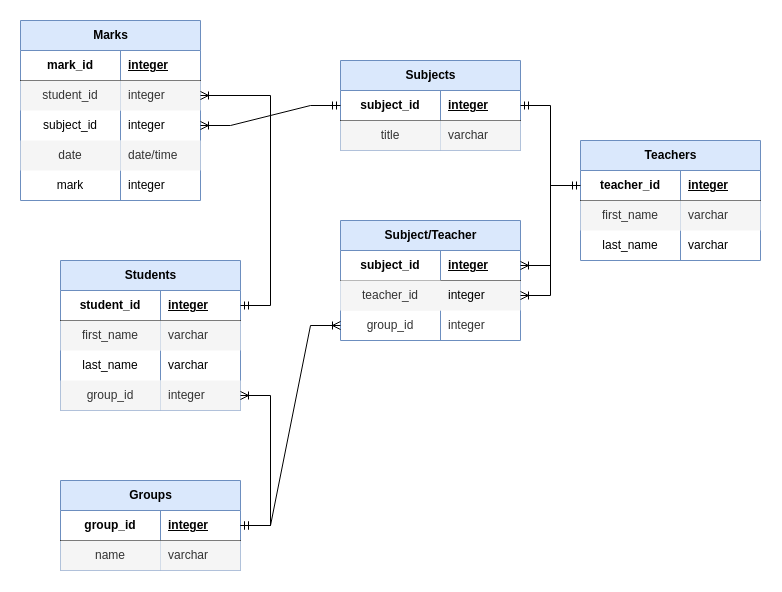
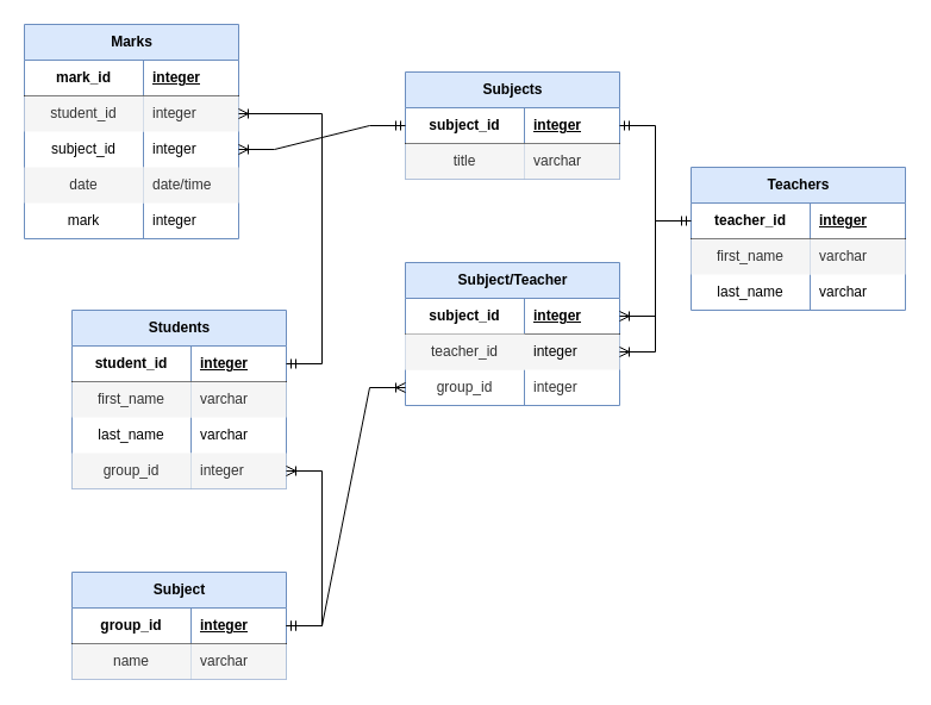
- <mxCell id="39" value="Groups" style="shape=table;startSize=30;container=1;collapsible=1;childLayout=tableLayout;fixedRows=1;rowLines=0;fontStyle=1;align=center;resizeLast=1;html=1;fillColor=#dae8fc;strokeColor=#6c8ebf;" parent="1" vertex="1"><mxGeometry x="60" y="480" width="180" height="90" as="geometry" /></mxCell>
+ <mxCell id="39" value="Subject" style="shape=table;startSize=30;container=1;collapsible=1;childLayout=tableLayout;fixedRows=1;rowLines=0;fontStyle=1;align=center;resizeLast=1;html=1;fillColor=#dae8fc;strokeColor=#6c8ebf;" parent="1" vertex="1"><mxGeometry x="60" y="480" width="180" height="90" as="geometry" /></mxCell>
